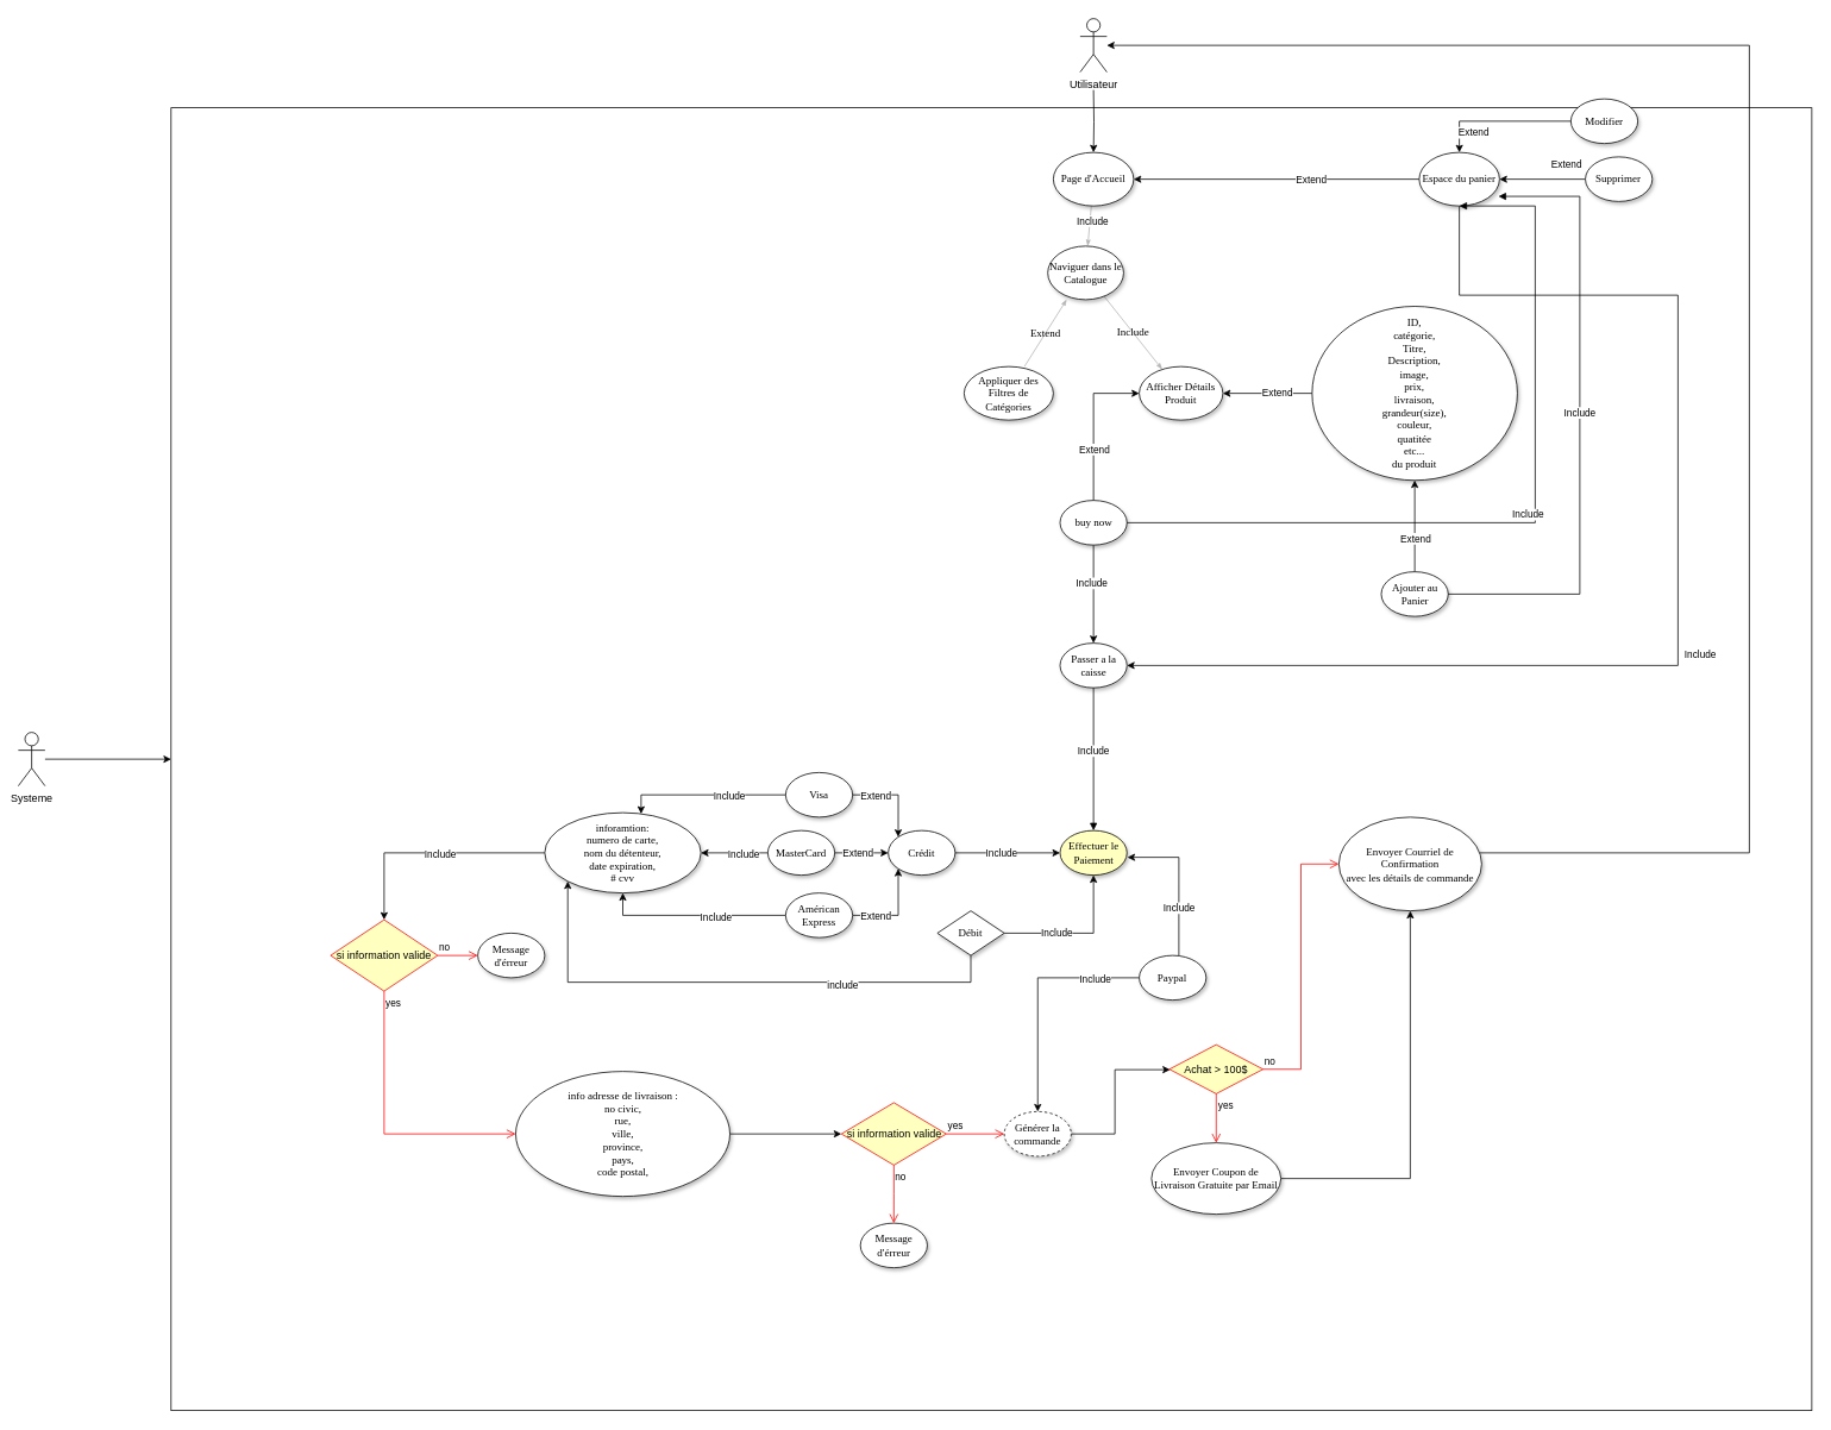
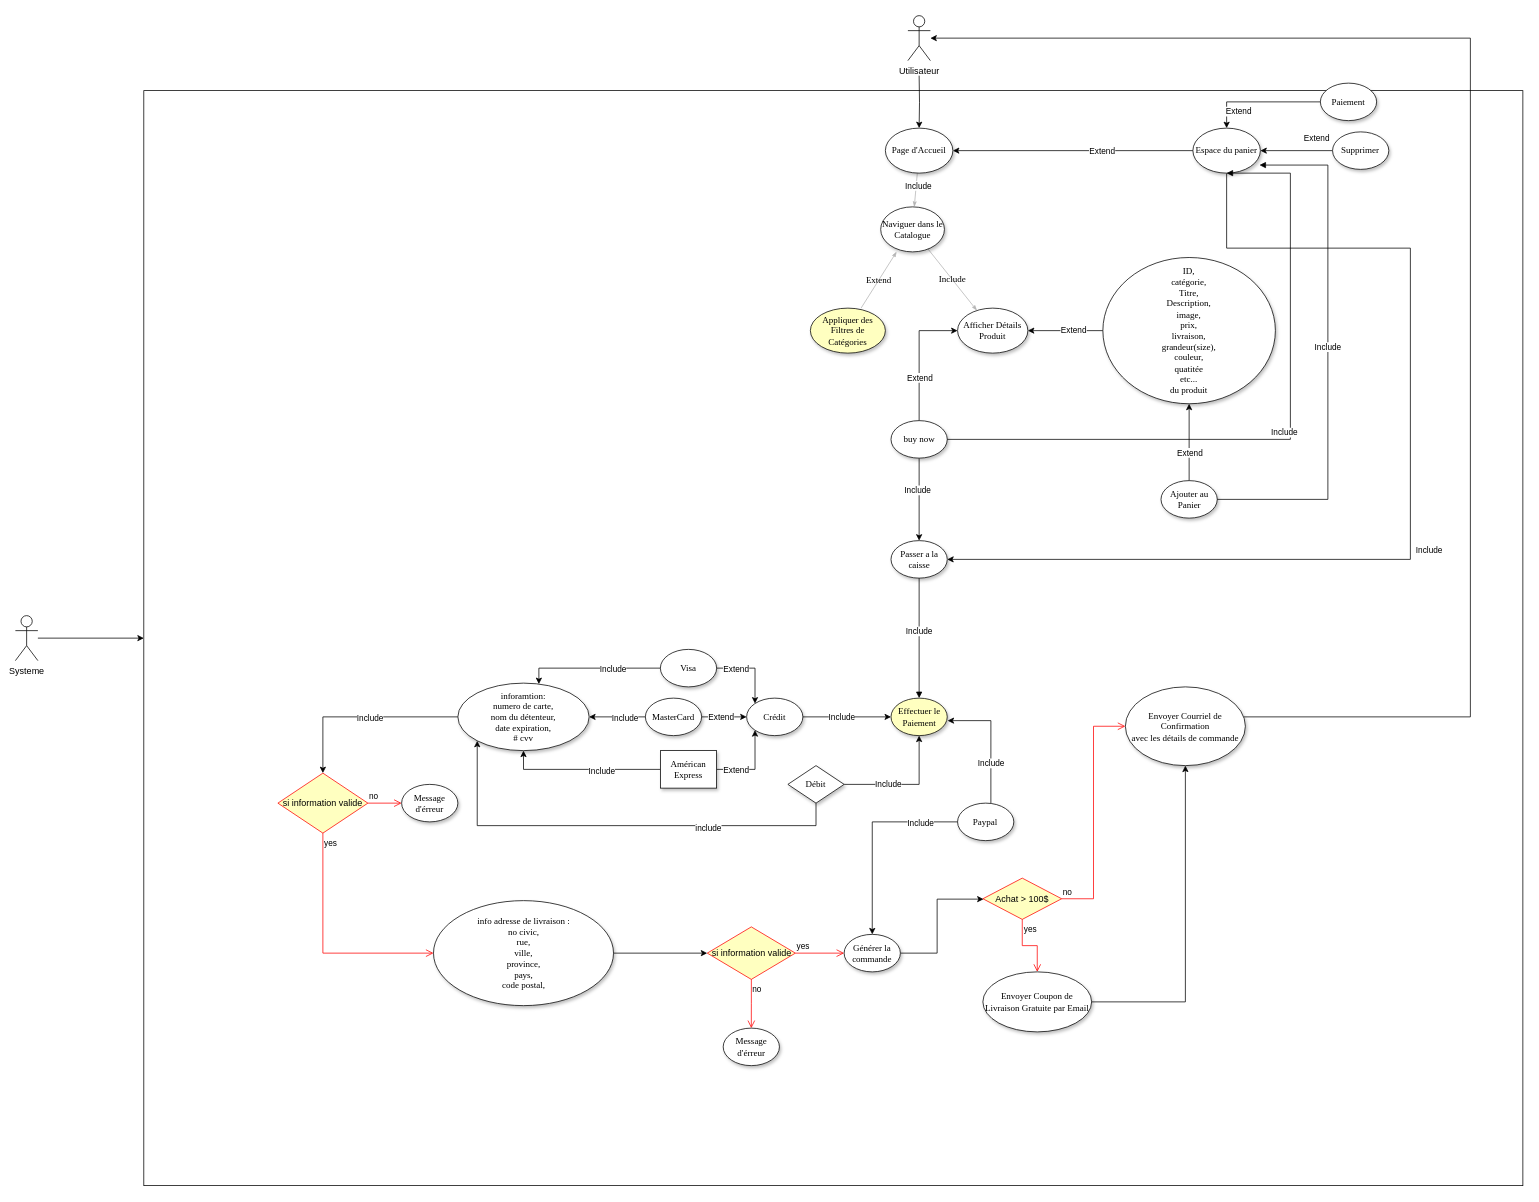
- <mxCell id="25" value="  Modifier" style="ellipse;whiteSpace=wrap;html=1;rounded=0;shadow=1;comic=0;labelBackgroundColor=none;strokeWidth=1;fontFamily=Verdana;fontSize=12;align=center;" parent="1" vertex="1"><mxGeometry x="1760" y="110" width="75" height="50" as="geometry" /></mxCell>
+ <mxCell id="25" value="  Paiement" style="ellipse;whiteSpace=wrap;html=1;rounded=0;shadow=1;comic=0;labelBackgroundColor=none;strokeWidth=1;fontFamily=Verdana;fontSize=12;align=center;" parent="1" vertex="1"><mxGeometry x="1760" y="110" width="75" height="50" as="geometry" /></mxCell>
- <mxCell id="12" value=" Appliquer des Filtres de Catégories" style="ellipse;whiteSpace=wrap;html=1;rounded=0;shadow=1;comic=0;labelBackgroundColor=none;strokeWidth=1;fontFamily=Verdana;fontSize=12;align=center;" parent="1" vertex="1"><mxGeometry x="1080" y="410" width="100" height="60" as="geometry" /></mxCell>
+ <mxCell id="12" value=" Appliquer des Filtres de Catégories" style="ellipse;whiteSpace=wrap;html=1;rounded=0;shadow=1;comic=0;labelBackgroundColor=none;strokeWidth=1;fontFamily=Verdana;fontSize=12;align=center;fillColor=#ffffc0;" parent="1" vertex="1"><mxGeometry x="1080" y="410" width="100" height="60" as="geometry" /></mxCell>
- <mxCell id="64" value="Américan&lt;br&gt;Express" style="ellipse;whiteSpace=wrap;html=1;rounded=0;shadow=1;comic=0;labelBackgroundColor=none;strokeWidth=1;fontFamily=Verdana;fontSize=12;align=center;" parent="1" vertex="1"><mxGeometry x="880" y="1000" width="75" height="50" as="geometry" /></mxCell>
+ <mxCell id="64" value="Américan&lt;br&gt;Express" style="whiteSpace=wrap;html=1;shadow=1;comic=0;labelBackgroundColor=none;strokeWidth=1;fontFamily=Verdana;fontSize=12;align=center;rounded=0;" parent="1" vertex="1"><mxGeometry x="880" y="1000" width="75" height="50" as="geometry" /></mxCell>
- <mxCell id="84" value="Générer la commande" style="ellipse;whiteSpace=wrap;html=1;rounded=0;shadow=1;comic=0;labelBackgroundColor=none;strokeWidth=1;fontFamily=Verdana;fontSize=12;align=center;dashed=1;" parent="1" vertex="1"><mxGeometry x="1125" y="1245" width="75" height="50" as="geometry" /></mxCell>
+ <mxCell id="84" value="Générer la commande" style="ellipse;whiteSpace=wrap;html=1;rounded=0;shadow=1;comic=0;labelBackgroundColor=none;strokeWidth=1;fontFamily=Verdana;fontSize=12;align=center;" parent="1" vertex="1"><mxGeometry x="1125" y="1245" width="75" height="50" as="geometry" /></mxCell>
- <mxCell id="36" value=" Envoyer Coupon de Livraison Gratuite par Email" style="ellipse;whiteSpace=wrap;html=1;rounded=0;shadow=1;comic=0;labelBackgroundColor=none;strokeWidth=1;fontFamily=Verdana;fontSize=12;align=center;" parent="1" vertex="1"><mxGeometry x="1290" y="1280" width="145" height="80" as="geometry" /></mxCell>
+ <mxCell id="36" value=" Envoyer Coupon de Livraison Gratuite par Email" style="ellipse;whiteSpace=wrap;html=1;rounded=0;shadow=1;comic=0;labelBackgroundColor=none;strokeWidth=1;fontFamily=Verdana;fontSize=12;align=center;" parent="1" vertex="1"><mxGeometry x="1310" y="1295" width="145" height="80" as="geometry" /></mxCell>
